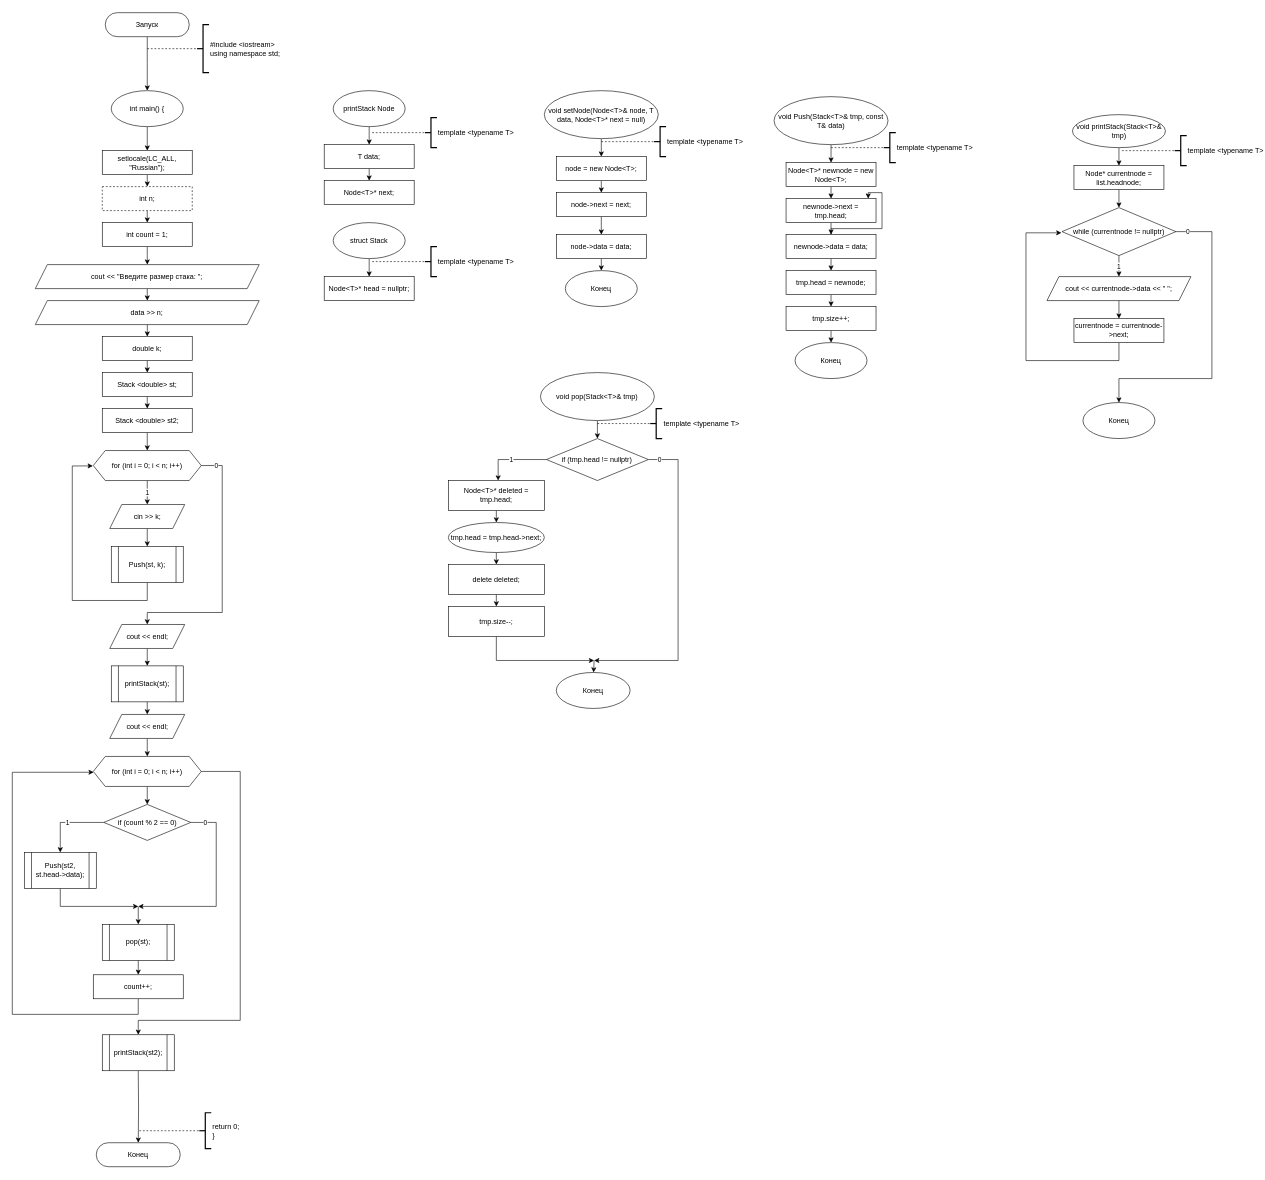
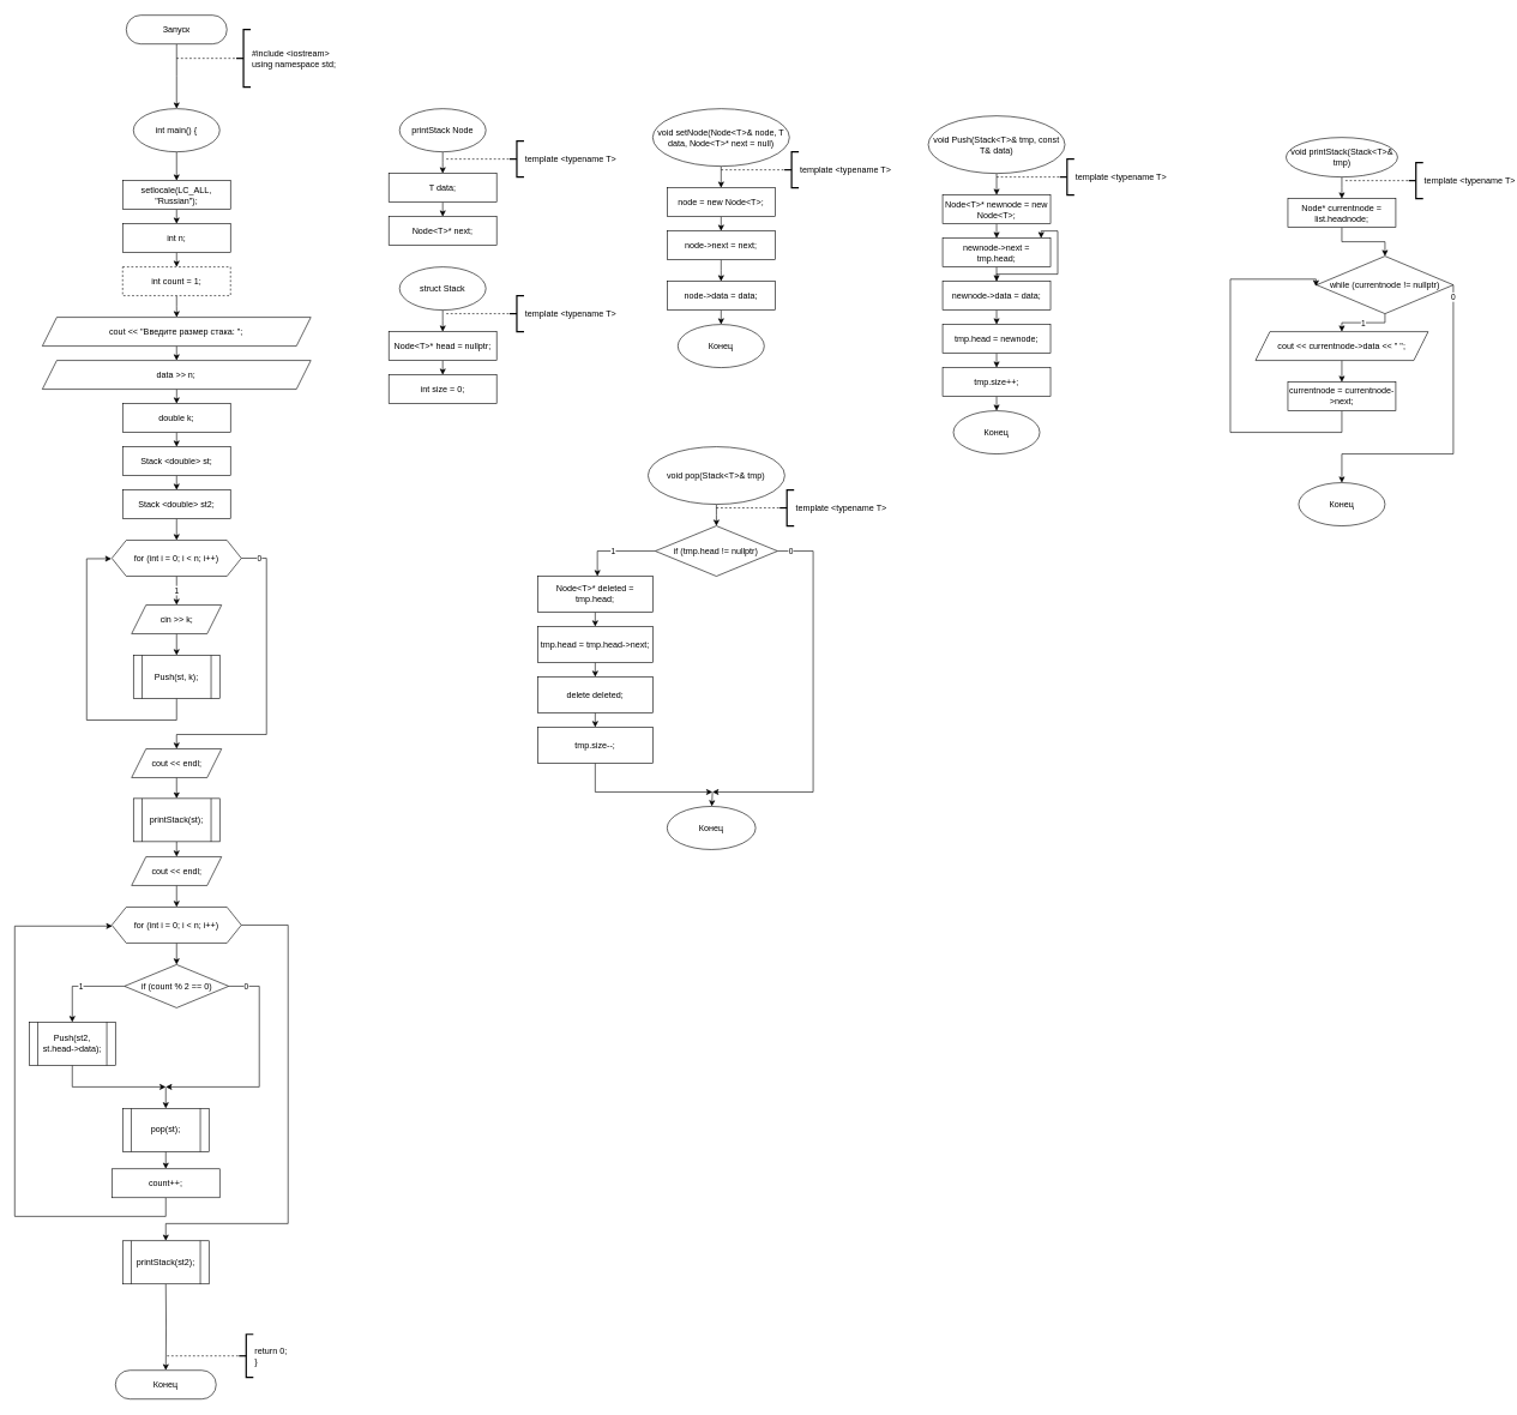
- <mxCell id="17" value="int n;" style="rounded=0;whiteSpace=wrap;html=1;dashed=1;" parent="1" vertex="1"><mxGeometry x="170" y="310" width="150" height="40" as="geometry" /></mxCell>
+ <mxCell id="17" value="int n;" style="rounded=0;whiteSpace=wrap;html=1;" parent="1" vertex="1"><mxGeometry x="170" y="310" width="150" height="40" as="geometry" /></mxCell>
- <mxCell id="45" value="while (currentnode != nullptr)" style="rhombus;whiteSpace=wrap;html=1;" parent="1" vertex="1"><mxGeometry x="1770" y="345" width="190" height="80" as="geometry" /></mxCell>
+ <mxCell id="45" value="while (currentnode != nullptr)" style="rhombus;whiteSpace=wrap;html=1;" parent="1" vertex="1"><mxGeometry x="1830" y="355" width="190" height="80" as="geometry" /></mxCell>
- <mxCell id="19" value="int count = 1;" style="rounded=0;whiteSpace=wrap;html=1;" parent="1" vertex="1"><mxGeometry x="170" y="370" width="150" height="40" as="geometry" /></mxCell>
+ <mxCell id="19" value="int count = 1;" style="rounded=0;whiteSpace=wrap;html=1;dashed=1;" parent="1" vertex="1"><mxGeometry x="170" y="370" width="150" height="40" as="geometry" /></mxCell>
+ <mxCell id="29" style="edgeStyle=orthogonalEdgeStyle;rounded=0;html=1;" parent="1" source="30" target="31" edge="1"><mxGeometry relative="1" as="geometry" /></mxCell>
+ <mxCell id="31" value="int size = 0;" style="rounded=0;whiteSpace=wrap;html=1;" parent="1" vertex="1"><mxGeometry x="540" y="520" width="150" height="40" as="geometry" /></mxCell>
- <mxCell id="86" value="tmp.head = tmp.head-&amp;gt;next;" style="ellipse;whiteSpace=wrap;html=1;" vertex="1" parent="1"><mxGeometry x="747" y="870" width="160" height="50" as="geometry" /></mxCell>
+ <mxCell id="86" value="tmp.head = tmp.head-&amp;gt;next;" style="rounded=0;whiteSpace=wrap;html=1;" vertex="1" parent="1"><mxGeometry x="747" y="870" width="160" height="50" as="geometry" /></mxCell>
